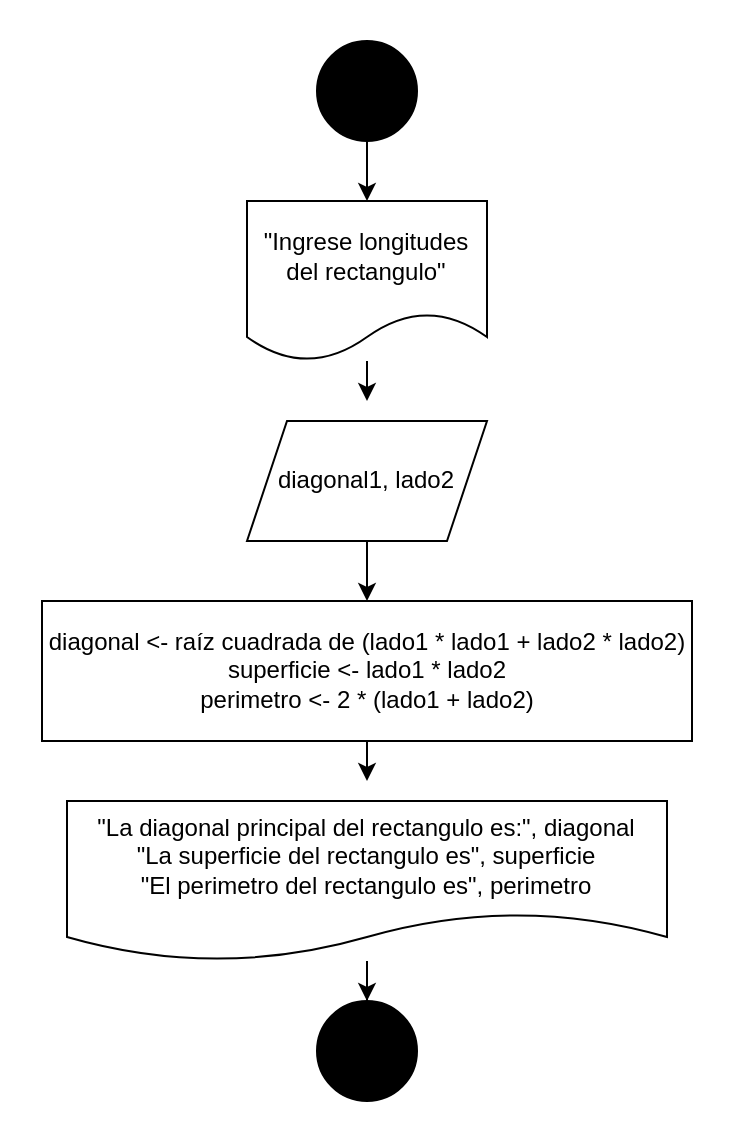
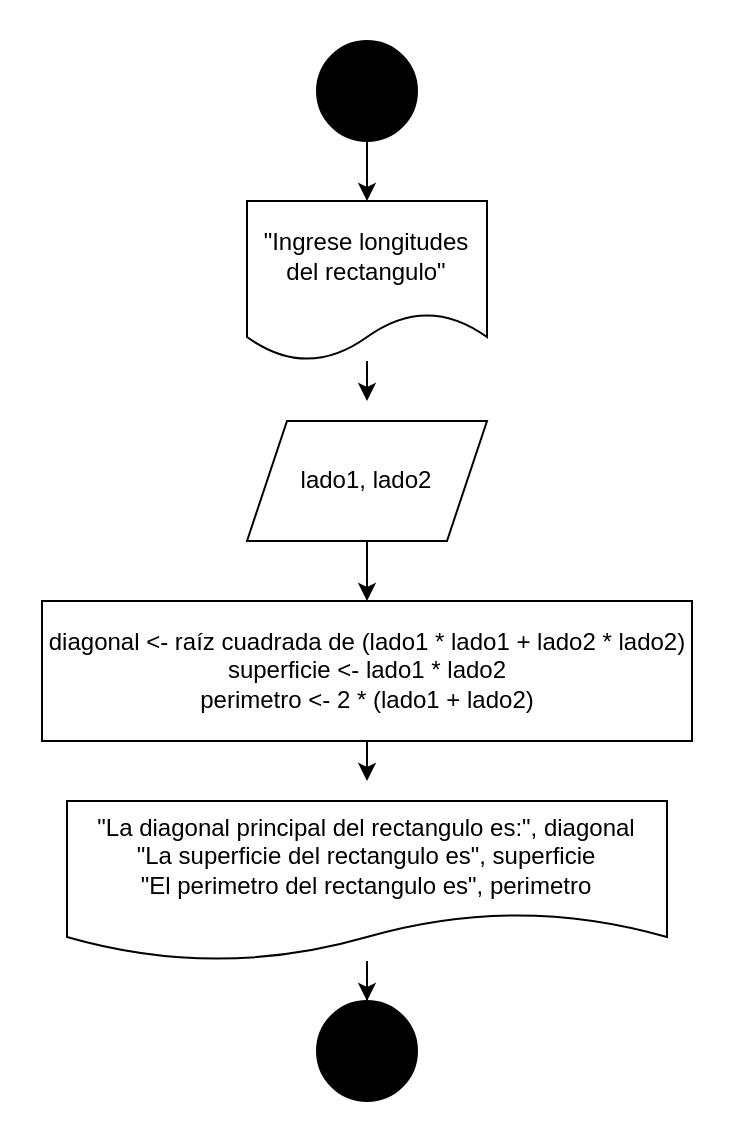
- <mxCell id="7" value="diagonal1, lado2" style="shape=parallelogram;perimeter=parallelogramPerimeter;whiteSpace=wrap;html=1;fixedSize=1;" vertex="1" parent="1"><mxGeometry x="123" y="210" width="120" height="60" as="geometry" /></mxCell>
+ <mxCell id="7" value="lado1, lado2" style="shape=parallelogram;perimeter=parallelogramPerimeter;whiteSpace=wrap;html=1;fixedSize=1;" vertex="1" parent="1"><mxGeometry x="123" y="210" width="120" height="60" as="geometry" /></mxCell>
